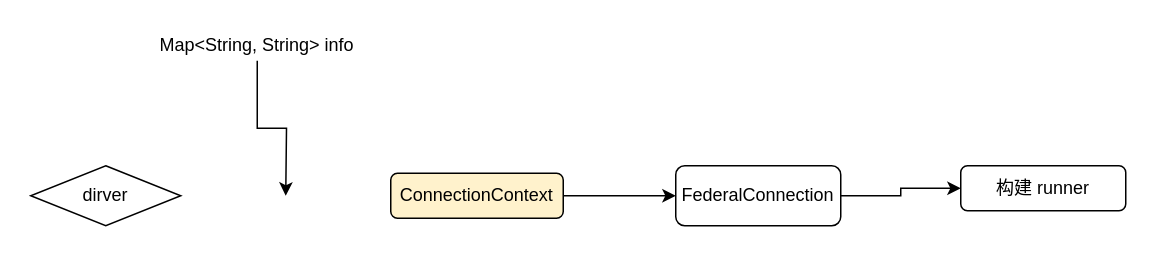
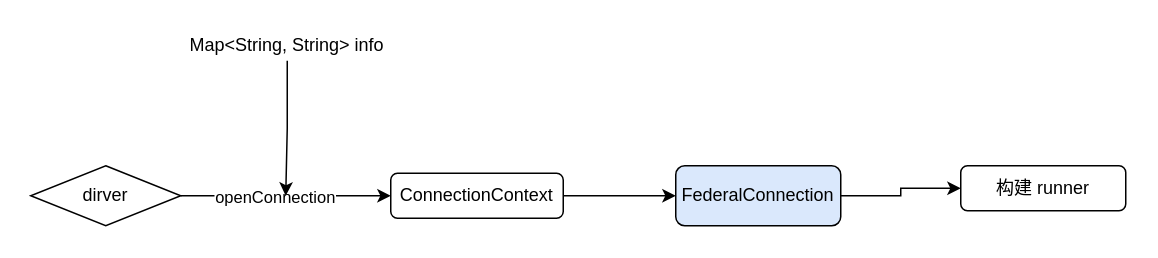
- <mxCell id="9" value="Map&amp;lt;String, String&amp;gt; info" style="text;html=1;strokeColor=none;fillColor=none;align=center;verticalAlign=middle;whiteSpace=wrap;rounded=0;" vertex="1" parent="1"><mxGeometry x="86" y="20" width="170" height="20" as="geometry" /></mxCell>
+ <mxCell id="9" value="Map&amp;lt;String, String&amp;gt; info" style="text;html=1;strokeColor=none;fillColor=none;align=center;verticalAlign=middle;whiteSpace=wrap;rounded=0;" vertex="1" parent="1"><mxGeometry x="106" y="20" width="170" height="20" as="geometry" /></mxCell>
+ <mxCell id="5" style="edgeStyle=orthogonalEdgeStyle;rounded=0;orthogonalLoop=1;jettySize=auto;html=1;entryX=0;entryY=0.5;entryDx=0;entryDy=0;" edge="1" parent="1" source="7" target="11"><mxGeometry relative="1" as="geometry" /></mxCell>
+ <mxCell id="6" value="openConnection" style="edgeLabel;html=1;align=center;verticalAlign=middle;resizable=0;points=[];" vertex="1" connectable="0" parent="5"><mxGeometry x="-0.449" y="-3" relative="1" as="geometry"><mxPoint x="23" y="-3" as="offset" /></mxGeometry></mxCell>
- <mxCell id="11" value="ConnectionContext" style="rounded=1;whiteSpace=wrap;html=1;fillColor=#fff2cc;" vertex="1" parent="1"><mxGeometry x="260" y="115" width="115" height="30" as="geometry" /></mxCell>
+ <mxCell id="11" value="ConnectionContext" style="rounded=1;whiteSpace=wrap;html=1;" vertex="1" parent="1"><mxGeometry x="260" y="115" width="115" height="30" as="geometry" /></mxCell>
- <mxCell id="3" value="FederalConnection" style="rounded=1;whiteSpace=wrap;html=1;" vertex="1" parent="1"><mxGeometry x="450" y="110" width="110" height="40" as="geometry" /></mxCell>
+ <mxCell id="3" value="FederalConnection" style="rounded=1;whiteSpace=wrap;html=1;fillColor=#dae8fc;" vertex="1" parent="1"><mxGeometry x="450" y="110" width="110" height="40" as="geometry" /></mxCell>
